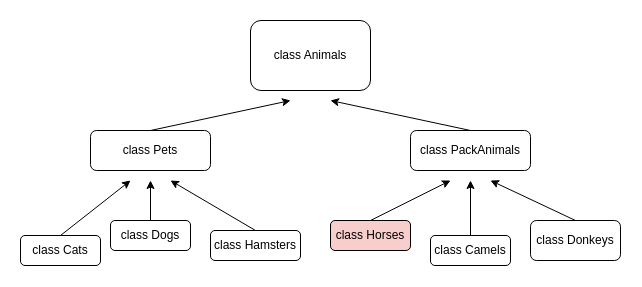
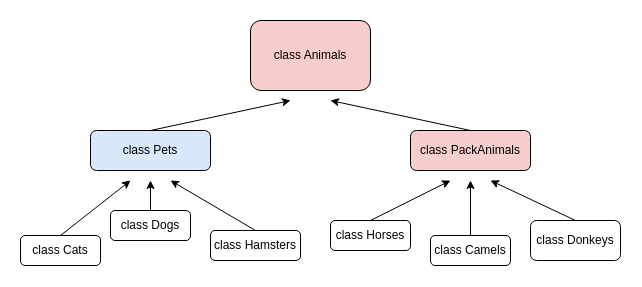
- <mxCell id="2" value="class Animals" style="rounded=1;whiteSpace=wrap;html=1;" vertex="1" parent="1"><mxGeometry x="250" y="20" width="120" height="70" as="geometry" /></mxCell>
+ <mxCell id="2" value="class Animals" style="rounded=1;whiteSpace=wrap;html=1;fillColor=#f8cecc;" vertex="1" parent="1"><mxGeometry x="250" y="20" width="120" height="70" as="geometry" /></mxCell>
- <mxCell id="3" value="class Pets" style="rounded=1;whiteSpace=wrap;html=1;" vertex="1" parent="1"><mxGeometry x="90" y="130" width="120" height="40" as="geometry" /></mxCell>
+ <mxCell id="3" value="class Pets" style="rounded=1;whiteSpace=wrap;html=1;fillColor=#dae8fc;" vertex="1" parent="1"><mxGeometry x="90" y="130" width="120" height="40" as="geometry" /></mxCell>
- <mxCell id="4" value="class PackAnimals" style="rounded=1;whiteSpace=wrap;html=1;" vertex="1" parent="1"><mxGeometry x="410" y="130" width="120" height="40" as="geometry" /></mxCell>
+ <mxCell id="4" value="class PackAnimals" style="rounded=1;whiteSpace=wrap;html=1;fillColor=#f8cecc;" vertex="1" parent="1"><mxGeometry x="410" y="130" width="120" height="40" as="geometry" /></mxCell>
- <mxCell id="5" value="class Dogs" style="rounded=1;whiteSpace=wrap;html=1;" vertex="1" parent="1"><mxGeometry x="110" y="220" width="80" height="30" as="geometry" /></mxCell>
+ <mxCell id="5" value="class Dogs" style="rounded=1;whiteSpace=wrap;html=1;" vertex="1" parent="1"><mxGeometry x="110" y="210" width="80" height="30" as="geometry" /></mxCell>
- <mxCell id="9" value="class Horses" style="rounded=1;whiteSpace=wrap;html=1;fillColor=#f8cecc;" vertex="1" parent="1"><mxGeometry x="330" y="220" width="80" height="30" as="geometry" /></mxCell>
+ <mxCell id="9" value="class Horses" style="rounded=1;whiteSpace=wrap;html=1;" vertex="1" parent="1"><mxGeometry x="330" y="220" width="80" height="30" as="geometry" /></mxCell>
